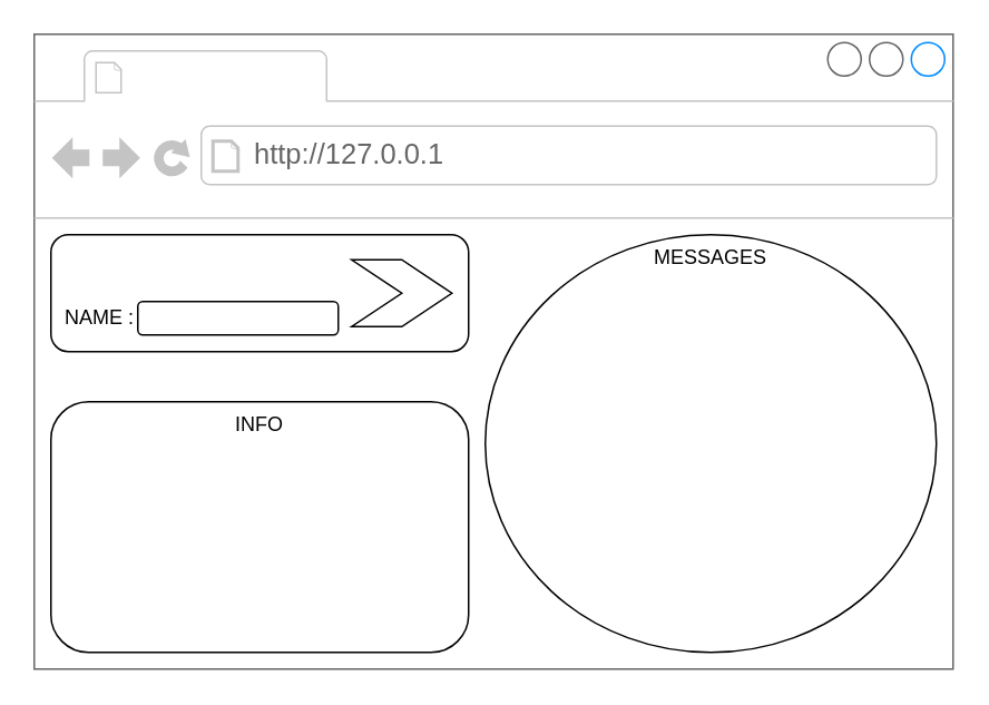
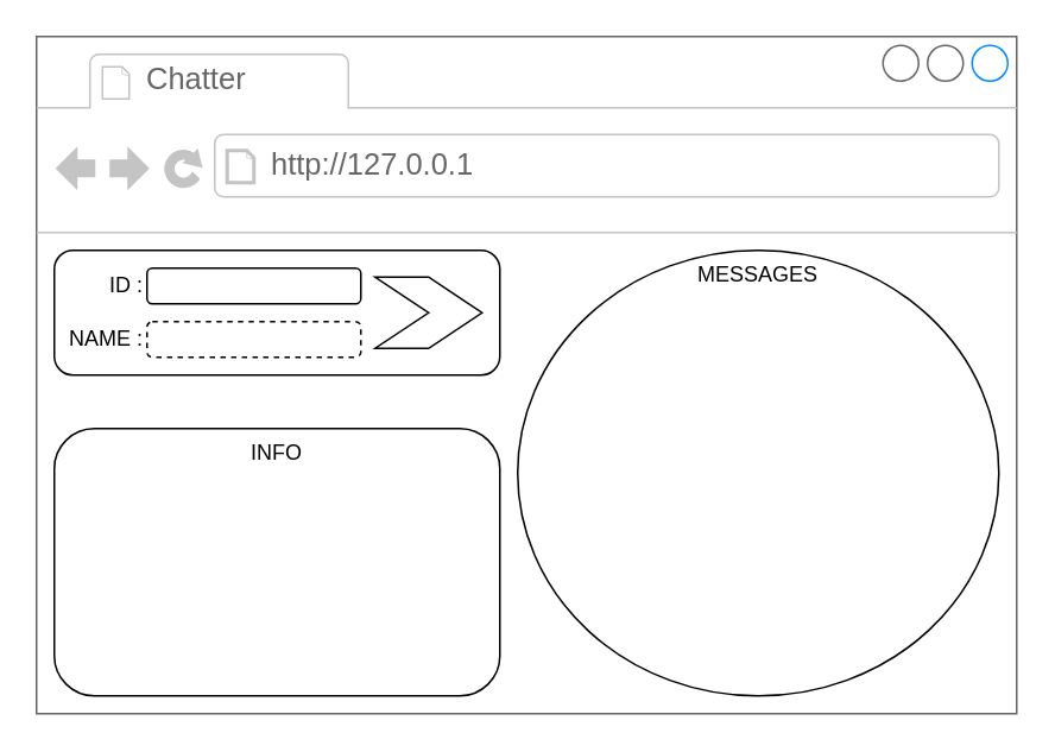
+ <mxCell id="3" value="Chatter" style="strokeWidth=1;shadow=0;dashed=0;align=center;html=1;shape=mxgraph.mockup.containers.anchor;fontSize=17;fontColor=#666666;align=left;whiteSpace=wrap;" vertex="1" parent="2"><mxGeometry x="60" y="12" width="110" height="26" as="geometry" /></mxCell>
+ <mxCell id="7" value="ID :" style="rounded=1;whiteSpace=wrap;html=1;labelPosition=left;verticalLabelPosition=middle;align=right;verticalAlign=middle;" vertex="1" parent="2"><mxGeometry x="62" y="130" width="120" height="20" as="geometry" /></mxCell>
- <mxCell id="8" value="NAME :" style="rounded=1;whiteSpace=wrap;html=1;labelPosition=left;verticalLabelPosition=middle;align=right;verticalAlign=middle;" vertex="1" parent="2"><mxGeometry x="62" y="160" width="120" height="20" as="geometry" /></mxCell>
+ <mxCell id="8" value="NAME :" style="rounded=1;whiteSpace=wrap;html=1;labelPosition=left;verticalLabelPosition=middle;align=right;verticalAlign=middle;dashed=1;" vertex="1" parent="2"><mxGeometry x="62" y="160" width="120" height="20" as="geometry" /></mxCell>
